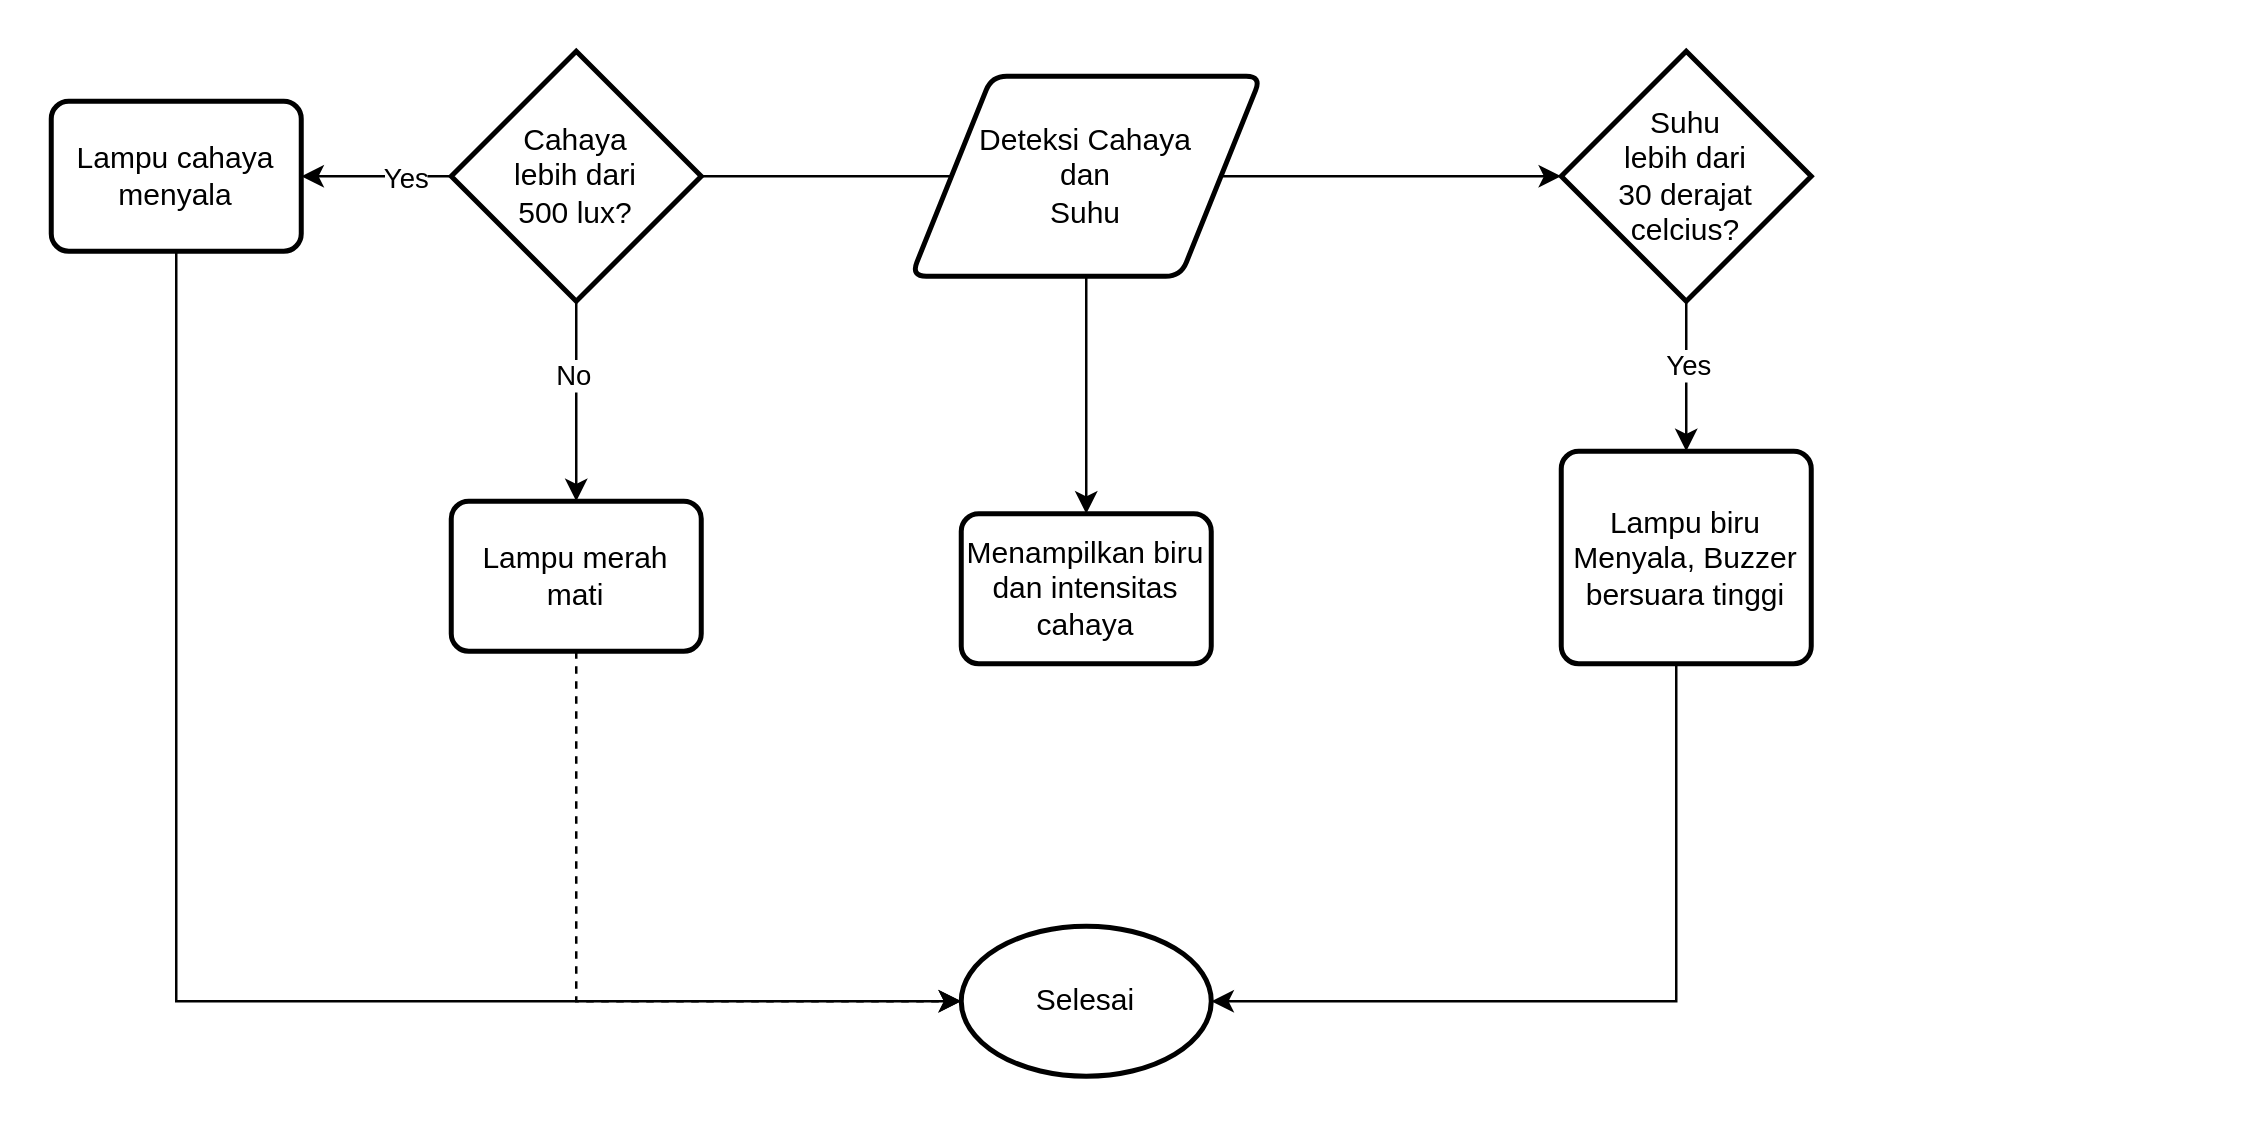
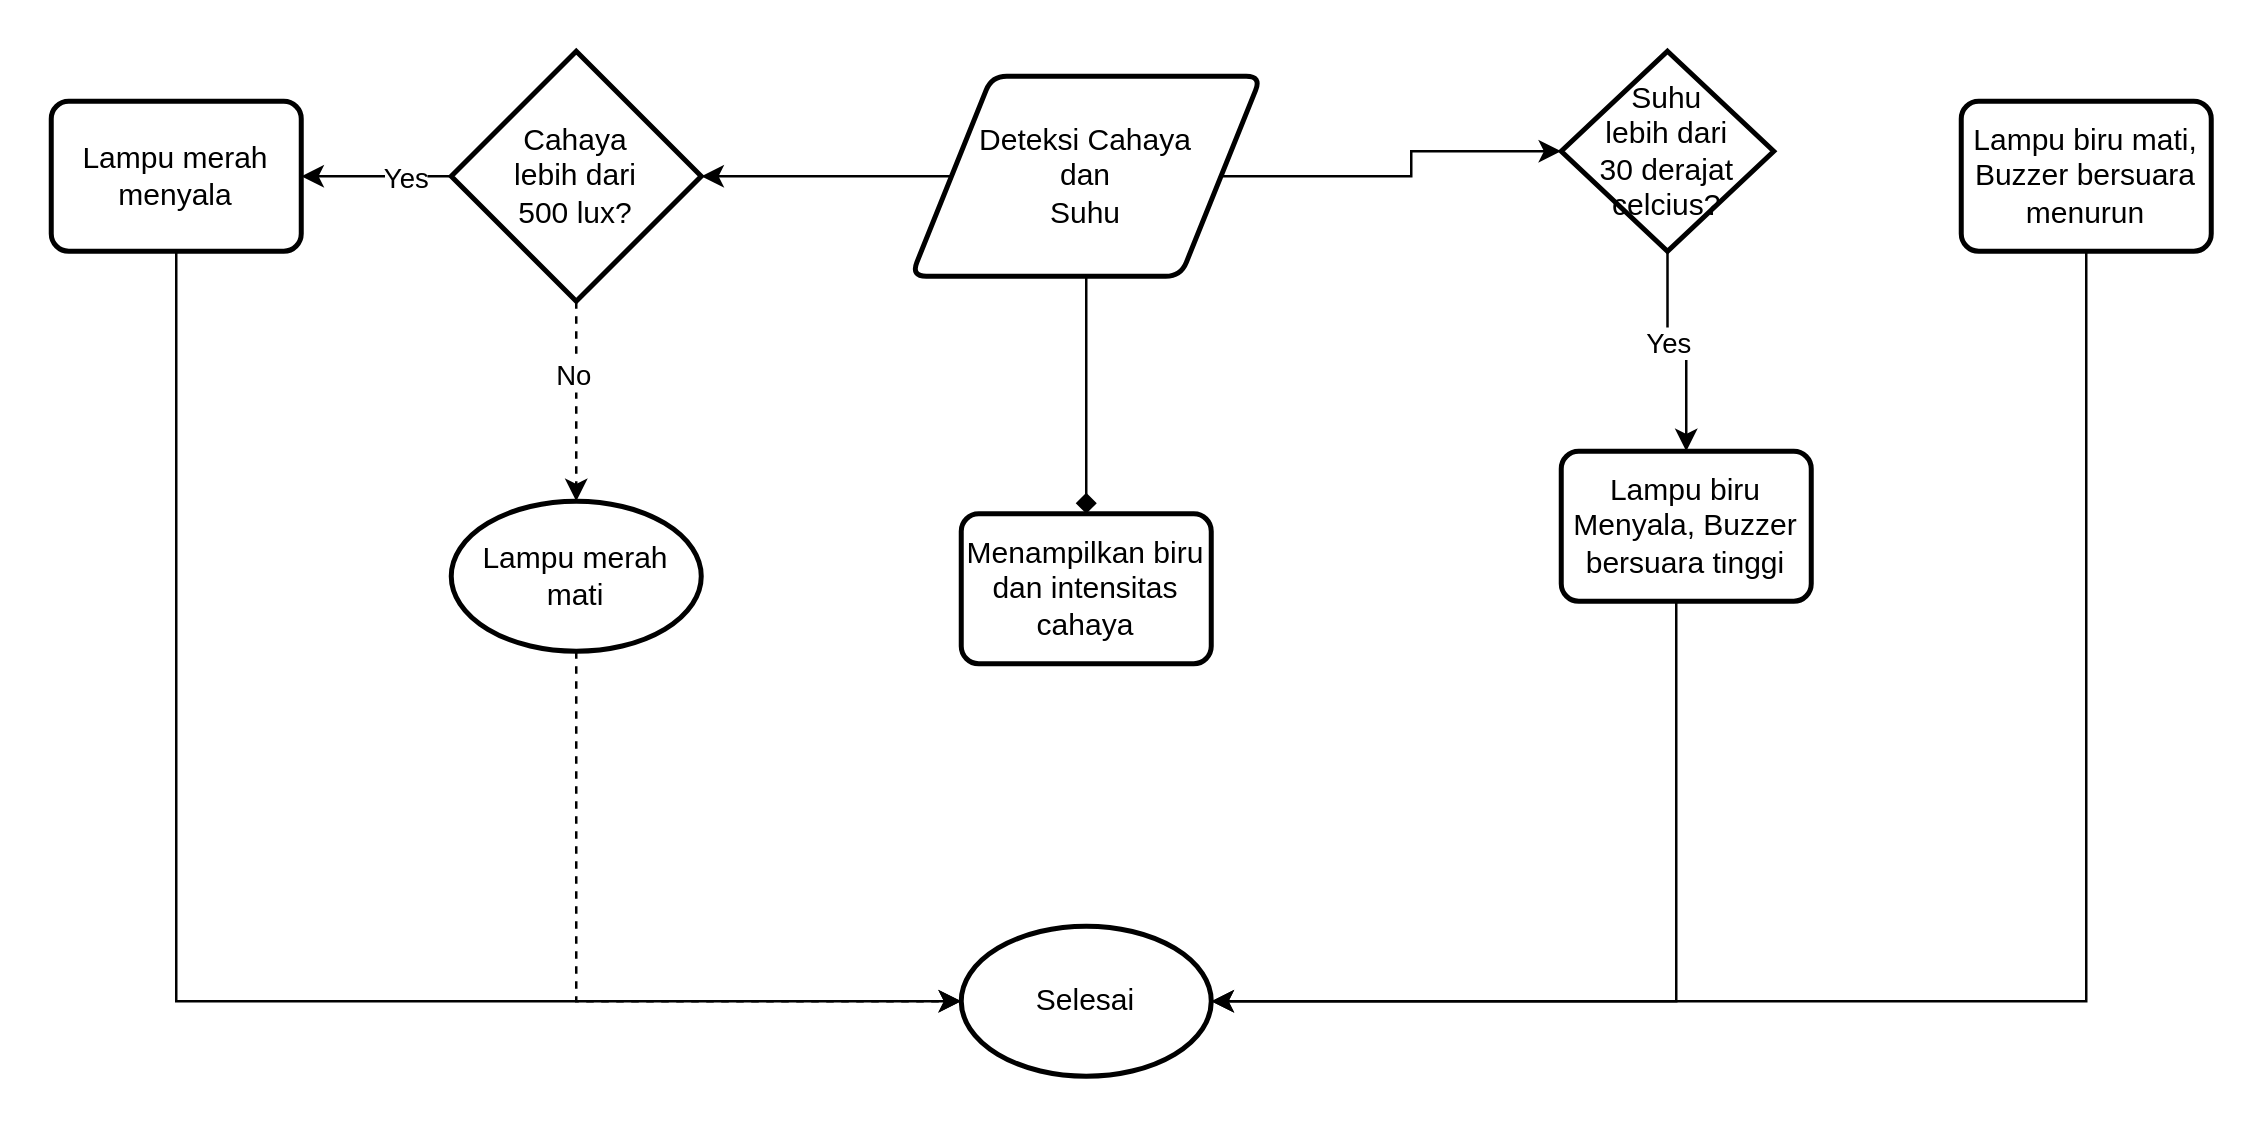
- <mxCell id="14" value="Lampu cahaya menyala" style="rounded=1;whiteSpace=wrap;html=1;absoluteArcSize=1;arcSize=14;strokeWidth=2;" vertex="1" parent="1"><mxGeometry x="20" y="40" width="100" height="60" as="geometry" /></mxCell>
+ <mxCell id="14" value="Lampu merah menyala" style="rounded=1;whiteSpace=wrap;html=1;absoluteArcSize=1;arcSize=14;strokeWidth=2;" vertex="1" parent="1"><mxGeometry x="20" y="40" width="100" height="60" as="geometry" /></mxCell>
- <mxCell id="18" style="edgeStyle=orthogonalEdgeStyle;rounded=0;orthogonalLoop=1;jettySize=auto;html=1;exitX=0;exitY=0.5;exitDx=0;exitDy=0;entryX=1;entryY=0.5;entryDx=0;entryDy=0;entryPerimeter=0;endArrow=none;" edge="1" parent="1" source="3" target="8"><mxGeometry relative="1" as="geometry" /></mxCell>
+ <mxCell id="18" style="edgeStyle=orthogonalEdgeStyle;rounded=0;orthogonalLoop=1;jettySize=auto;html=1;exitX=0;exitY=0.5;exitDx=0;exitDy=0;entryX=1;entryY=0.5;entryDx=0;entryDy=0;entryPerimeter=0;" edge="1" parent="1" source="3" target="8"><mxGeometry relative="1" as="geometry" /></mxCell>
- <mxCell id="11" value="Suhu&lt;div&gt;lebih dari&lt;/div&gt;&lt;div&gt;30 derajat&lt;/div&gt;&lt;div&gt;celcius?&lt;/div&gt;" style="strokeWidth=2;html=1;shape=mxgraph.flowchart.decision;whiteSpace=wrap;" vertex="1" parent="1"><mxGeometry x="624" y="20" width="100" height="100" as="geometry" /></mxCell>
+ <mxCell id="11" value="Suhu&lt;div&gt;lebih dari&lt;/div&gt;&lt;div&gt;30 derajat&lt;/div&gt;&lt;div&gt;celcius?&lt;/div&gt;" style="strokeWidth=2;html=1;shape=mxgraph.flowchart.decision;whiteSpace=wrap;" vertex="1" parent="1"><mxGeometry x="624" y="20" width="85" height="80" as="geometry" /></mxCell>
+ <mxCell id="17" value="Lampu biru mati, Buzzer bersuara menurun" style="rounded=1;whiteSpace=wrap;html=1;absoluteArcSize=1;arcSize=14;strokeWidth=2;" vertex="1" parent="1"><mxGeometry x="784" y="40" width="100" height="60" as="geometry" /></mxCell>
- <mxCell id="6" style="edgeStyle=orthogonalEdgeStyle;rounded=0;orthogonalLoop=1;jettySize=auto;html=1;exitX=0.5;exitY=1;exitDx=0;exitDy=0;exitPerimeter=0;entryX=0.5;entryY=0;entryDx=0;entryDy=0;" edge="1" parent="1" source="8" target="15"><mxGeometry relative="1" as="geometry" /></mxCell>
+ <mxCell id="6" style="edgeStyle=orthogonalEdgeStyle;rounded=0;orthogonalLoop=1;jettySize=auto;html=1;exitX=0.5;exitY=1;exitDx=0;exitDy=0;exitPerimeter=0;entryX=0.5;entryY=0;entryDx=0;entryDy=0;dashed=1;" edge="1" parent="1" source="8" target="15"><mxGeometry relative="1" as="geometry" /></mxCell>
- <mxCell id="2" style="edgeStyle=orthogonalEdgeStyle;rounded=0;orthogonalLoop=1;jettySize=auto;html=1;entryX=0.5;entryY=0;entryDx=0;entryDy=0;" edge="1" parent="1" source="3" target="19"><mxGeometry relative="1" as="geometry" /></mxCell>
+ <mxCell id="2" style="edgeStyle=orthogonalEdgeStyle;rounded=0;orthogonalLoop=1;jettySize=auto;html=1;entryX=0.5;entryY=0;entryDx=0;entryDy=0;endArrow=diamond;" edge="1" parent="1" source="3" target="19"><mxGeometry relative="1" as="geometry" /></mxCell>
- <mxCell id="16" value="Lampu biru Menyala, Buzzer bersuara tinggi" style="rounded=1;whiteSpace=wrap;html=1;absoluteArcSize=1;arcSize=14;strokeWidth=2;" vertex="1" parent="1"><mxGeometry x="624" y="180" width="100" height="85" as="geometry" /></mxCell>
+ <mxCell id="16" value="Lampu biru Menyala, Buzzer bersuara tinggi" style="rounded=1;whiteSpace=wrap;html=1;absoluteArcSize=1;arcSize=14;strokeWidth=2;" vertex="1" parent="1"><mxGeometry x="624" y="180" width="100" height="60" as="geometry" /></mxCell>
- <mxCell id="15" value="Lampu merah mati" style="rounded=1;whiteSpace=wrap;html=1;absoluteArcSize=1;arcSize=14;strokeWidth=2;" vertex="1" parent="1"><mxGeometry x="180" y="200" width="100" height="60" as="geometry" /></mxCell>
+ <mxCell id="15" value="Lampu merah mati" style="ellipse;whiteSpace=wrap;html=1;absoluteArcSize=1;arcSize=14;strokeWidth=2;" vertex="1" parent="1"><mxGeometry x="180" y="200" width="100" height="60" as="geometry" /></mxCell>
+ <mxCell id="23" style="edgeStyle=orthogonalEdgeStyle;rounded=0;orthogonalLoop=1;jettySize=auto;html=1;exitX=0.5;exitY=1;exitDx=0;exitDy=0;entryX=1;entryY=0.5;entryDx=0;entryDy=0;entryPerimeter=0;" edge="1" parent="1" source="17" target="20"><mxGeometry relative="1" as="geometry" /></mxCell>
